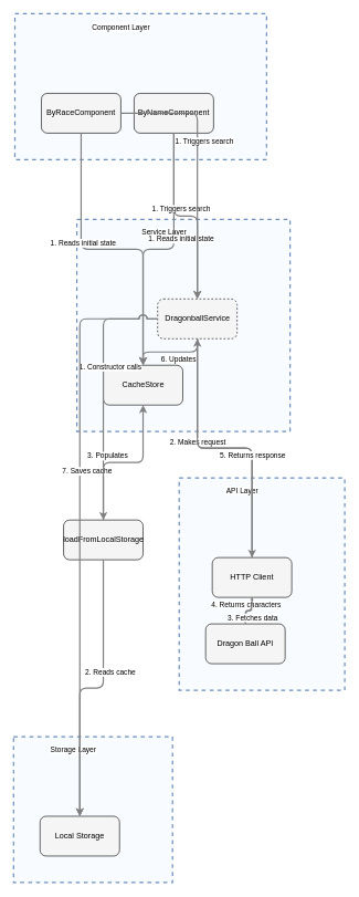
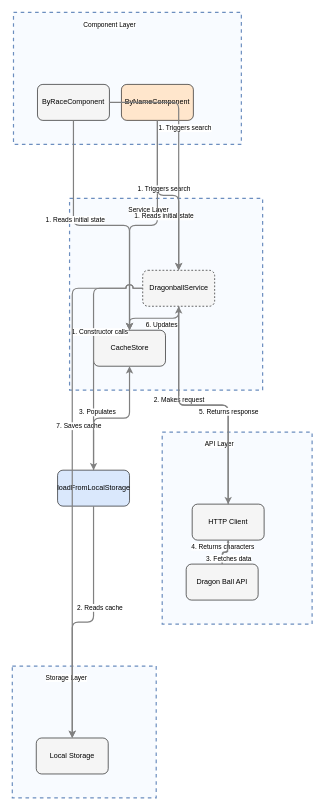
- <mxCell id="11" value="ByNameComponent" style="rounded=1;whiteSpace=wrap;html=1;fillColor=#f5f5f5" vertex="1" parent="8"><mxGeometry x="180" y="120" width="120" height="60" as="geometry" /></mxCell>
+ <mxCell id="11" value="ByNameComponent" style="rounded=1;whiteSpace=wrap;html=1;fillColor=#ffe6cc;" vertex="1" parent="8"><mxGeometry x="180" y="120" width="120" height="60" as="geometry" /></mxCell>
- <mxCell id="16" value="loadFromLocalStorage" style="rounded=1;whiteSpace=wrap;html=1;fillColor=#f5f5f5" vertex="1" parent="1"><mxGeometry x="95.5" y="783.333" width="120" height="60" as="geometry" /></mxCell>
+ <mxCell id="16" value="loadFromLocalStorage" style="rounded=1;whiteSpace=wrap;html=1;fillColor=#dae8fc;" vertex="1" parent="1"><mxGeometry x="95.5" y="783.333" width="120" height="60" as="geometry" /></mxCell>
